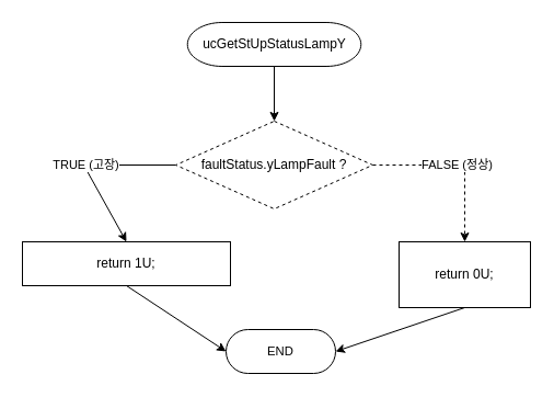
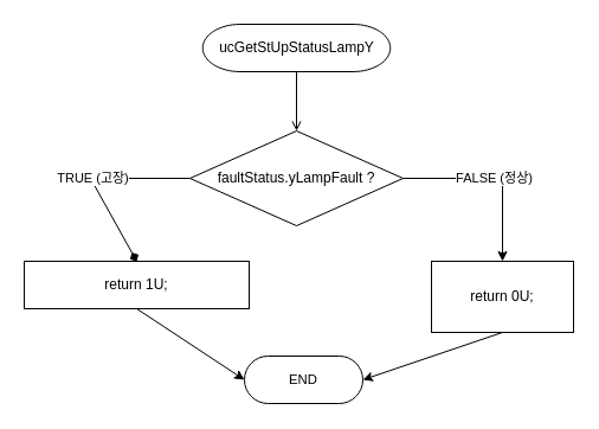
- <mxCell id="5" value="" style="endArrow=classic;html=1;rounded=0;exitX=0.5;exitY=1;exitDx=0;exitDy=0;entryX=0.5;entryY=0;entryDx=0;entryDy=0;exitPerimeter=0;" parent="1" source="8" target="2" edge="1"><mxGeometry width="50" height="50" relative="1" as="geometry"><mxPoint x="250" y="70" as="sourcePoint" /><mxPoint x="250" y="110" as="targetPoint" /></mxGeometry></mxCell>
+ <mxCell id="5" value="" style="endArrow=open;html=1;rounded=0;exitX=0.5;exitY=1;exitDx=0;exitDy=0;entryX=0.5;entryY=0;entryDx=0;entryDy=0;exitPerimeter=0;" parent="1" source="8" target="2" edge="1"><mxGeometry width="50" height="50" relative="1" as="geometry"><mxPoint x="250" y="70" as="sourcePoint" /><mxPoint x="250" y="110" as="targetPoint" /></mxGeometry></mxCell>
- <mxCell id="2" value="faultStatus.yLampFault ?" style="rhombus;whiteSpace=wrap;html=1;strokeWidth=1;fontStyle=0;fillColor=none;strokeColor=#000000;dashed=1;" parent="1" vertex="1"><mxGeometry x="160" y="110" width="180" height="80" as="geometry" /></mxCell>
+ <mxCell id="2" value="faultStatus.yLampFault ?" style="rhombus;whiteSpace=wrap;html=1;strokeWidth=1;fontStyle=0;fillColor=none;strokeColor=#000000;" parent="1" vertex="1"><mxGeometry x="160" y="110" width="180" height="80" as="geometry" /></mxCell>
- <mxCell id="7" value="FALSE (정상)" style="endArrow=classic;html=1;rounded=0;exitX=1;exitY=0.5;exitDx=0;exitDy=0;entryX=0.5;entryY=0;entryDx=0;entryDy=0;dashed=1;" parent="1" source="2" target="4" edge="1"><mxGeometry width="50" height="50" relative="1" as="geometry"><mxPoint x="340" y="150" as="sourcePoint" /><mxPoint x="424" y="240" as="targetPoint" /><Array as="points"><mxPoint x="424" y="150" /></Array></mxGeometry></mxCell>
+ <mxCell id="7" value="FALSE (정상)" style="endArrow=classic;html=1;rounded=0;exitX=1;exitY=0.5;exitDx=0;exitDy=0;entryX=0.5;entryY=0;entryDx=0;entryDy=0;" parent="1" source="2" target="4" edge="1"><mxGeometry width="50" height="50" relative="1" as="geometry"><mxPoint x="340" y="150" as="sourcePoint" /><mxPoint x="424" y="240" as="targetPoint" /><Array as="points"><mxPoint x="424" y="150" /></Array></mxGeometry></mxCell>
- <mxCell id="6" value="TRUE (고장)" style="endArrow=classic;html=1;rounded=0;exitX=0;exitY=0.5;exitDx=0;exitDy=0;entryX=0.5;entryY=0;entryDx=0;entryDy=0;" parent="1" source="2" target="3" edge="1"><mxGeometry width="50" height="50" relative="1" as="geometry"><mxPoint x="160" y="150" as="sourcePoint" /><mxPoint x="76" y="240" as="targetPoint" /><Array as="points"><mxPoint x="76" y="150" /></Array></mxGeometry></mxCell>
+ <mxCell id="6" value="TRUE (고장)" style="endArrow=diamond;html=1;rounded=0;exitX=0;exitY=0.5;exitDx=0;exitDy=0;entryX=0.5;entryY=0;entryDx=0;entryDy=0;" parent="1" source="2" target="3" edge="1"><mxGeometry width="50" height="50" relative="1" as="geometry"><mxPoint x="160" y="150" as="sourcePoint" /><mxPoint x="76" y="240" as="targetPoint" /><Array as="points"><mxPoint x="76" y="150" /></Array></mxGeometry></mxCell>
